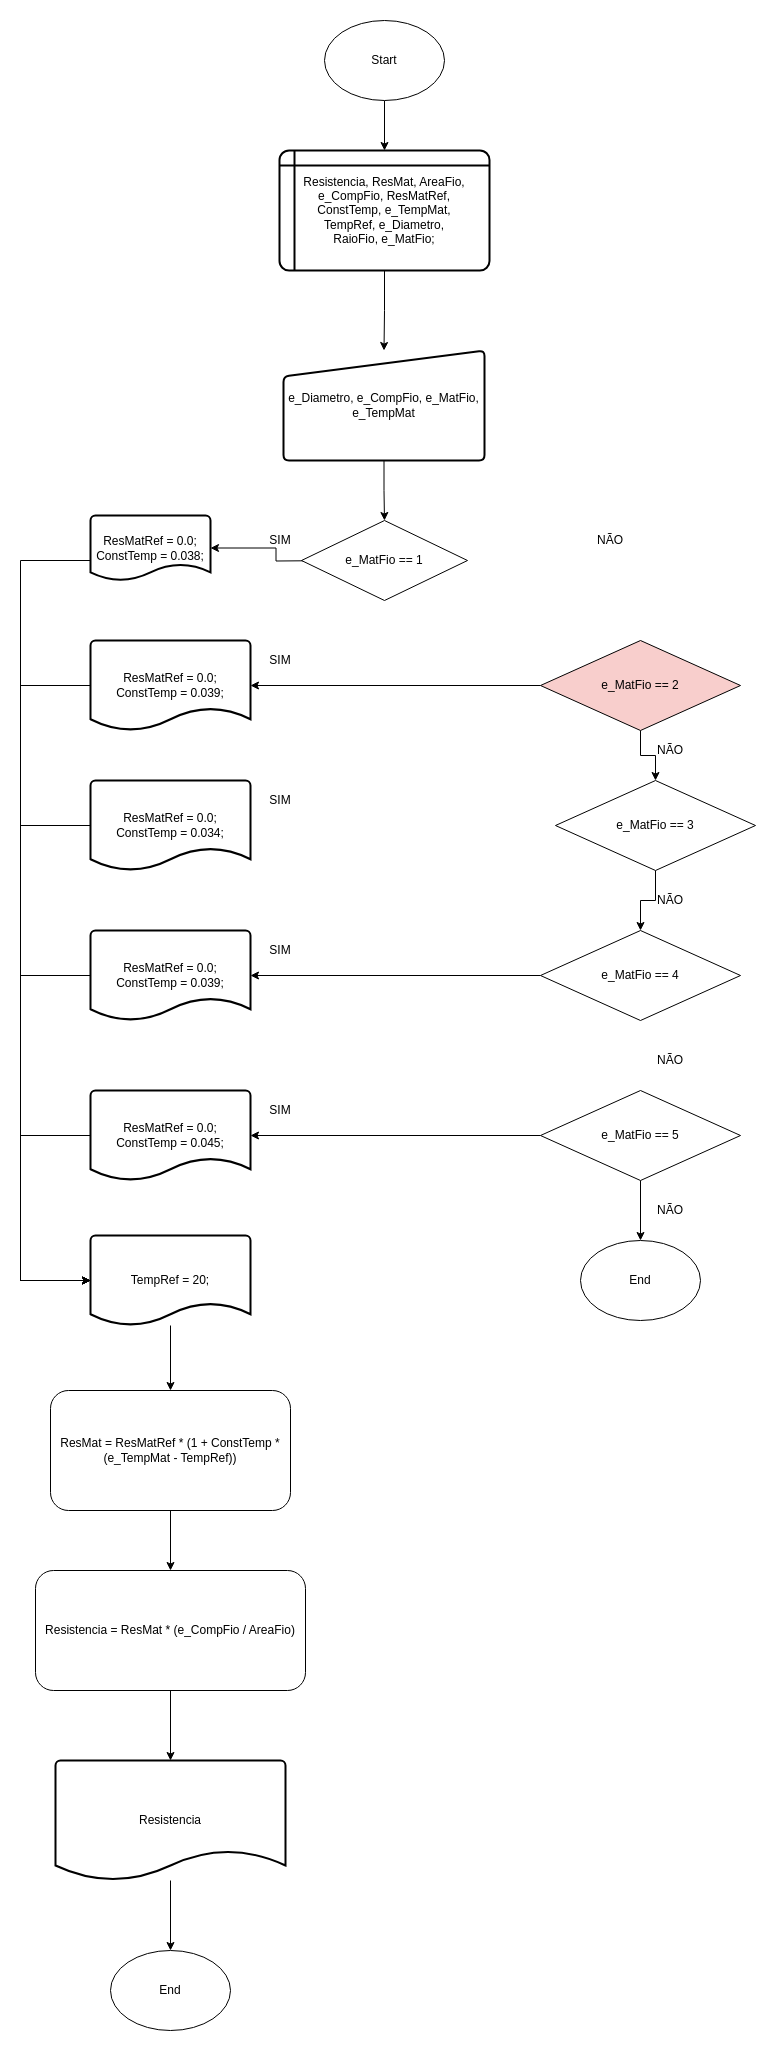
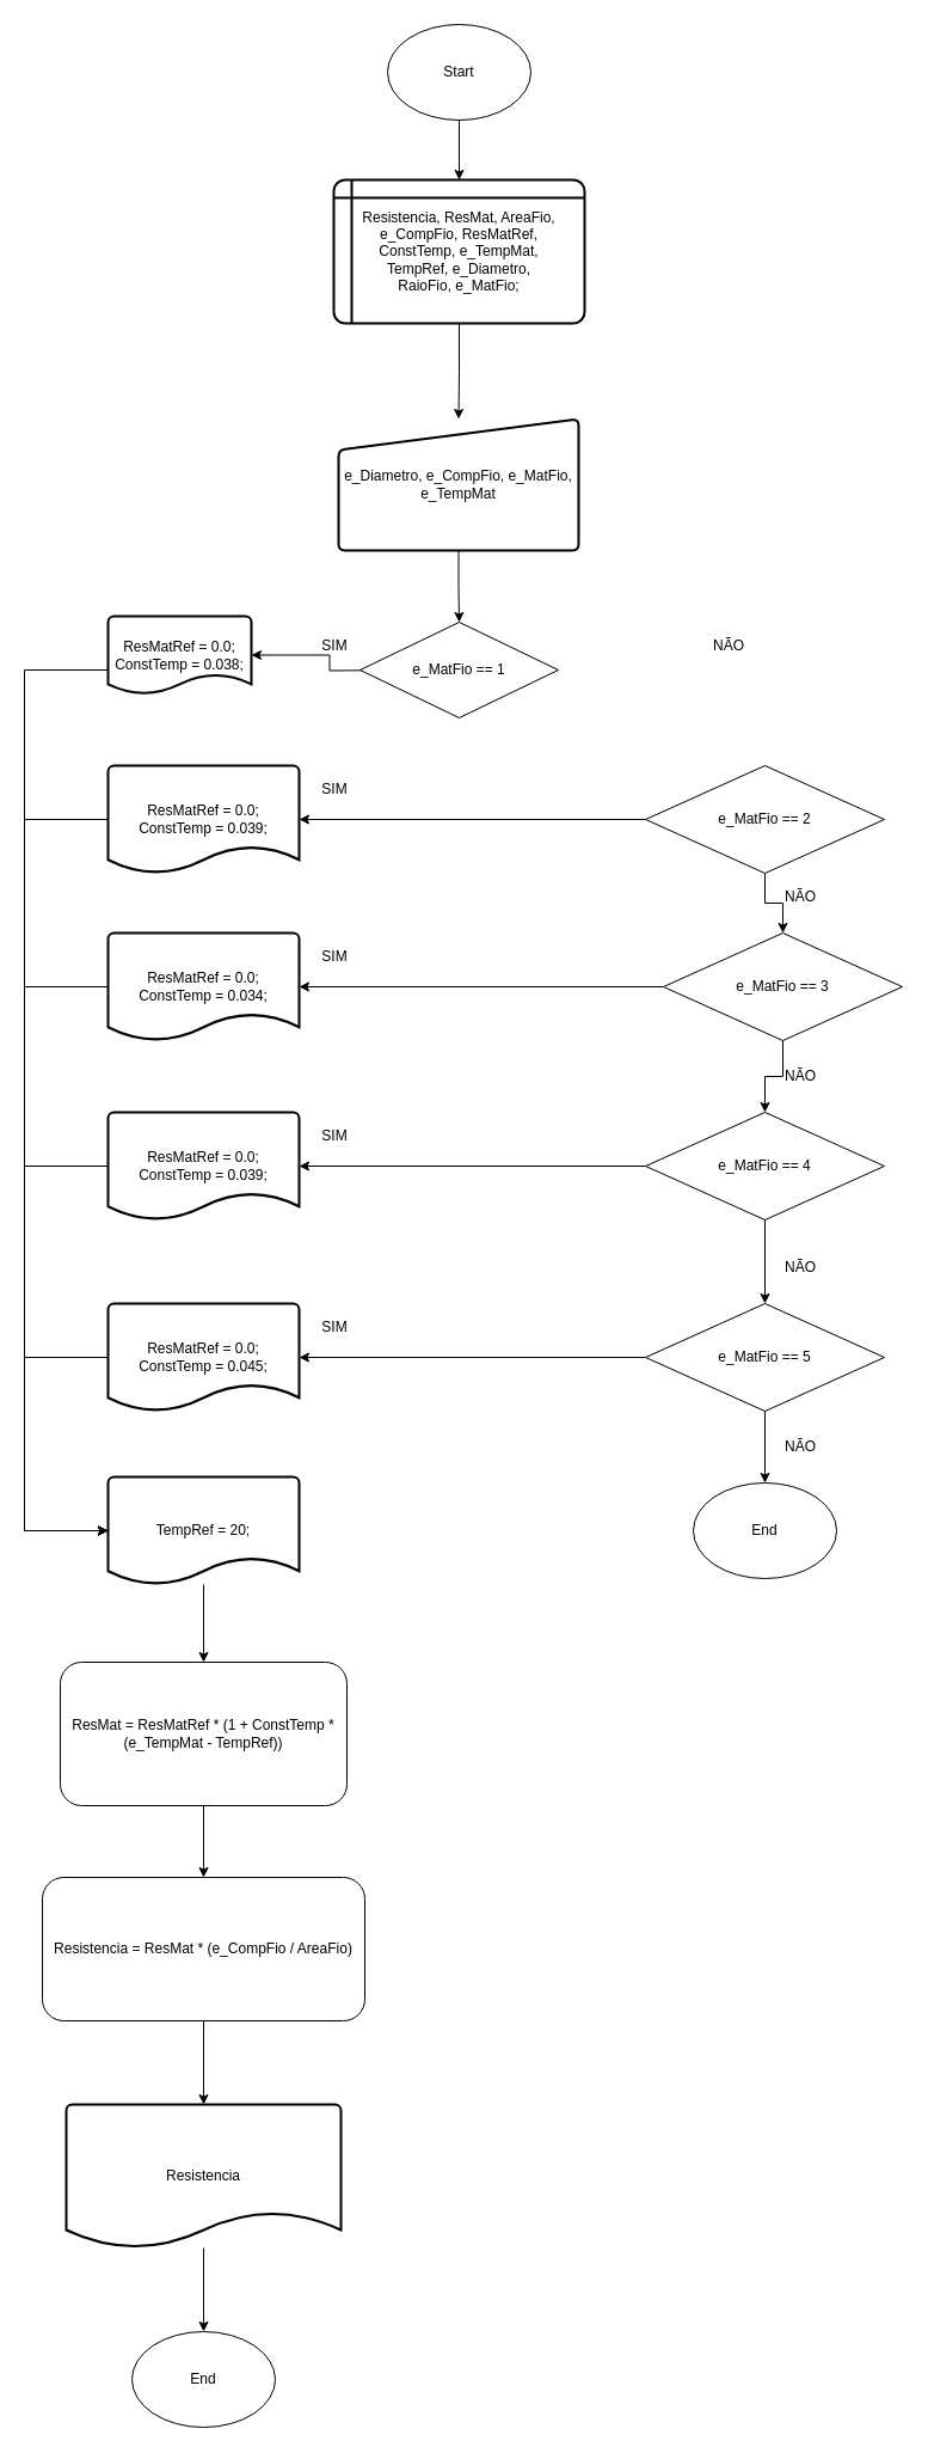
- <mxCell id="14" value="e_MatFio == 2" style="rhombus;whiteSpace=wrap;html=1;fillColor=#f8cecc;" vertex="1" parent="1"><mxGeometry x="540" y="640" width="200" height="90" as="geometry" /></mxCell>
+ <mxCell id="14" value="e_MatFio == 2" style="rhombus;whiteSpace=wrap;html=1;" vertex="1" parent="1"><mxGeometry x="540" y="640" width="200" height="90" as="geometry" /></mxCell>
+ <mxCell id="18" style="edgeStyle=orthogonalEdgeStyle;rounded=0;orthogonalLoop=1;jettySize=auto;html=1;entryX=1;entryY=0.5;entryDx=0;entryDy=0;entryPerimeter=0;" edge="1" parent="1" source="19" target="27"><mxGeometry relative="1" as="geometry" /></mxCell>
+ <mxCell id="20" value="" style="edgeStyle=orthogonalEdgeStyle;rounded=0;orthogonalLoop=1;jettySize=auto;html=1;" edge="1" parent="1" source="22" target="25"><mxGeometry relative="1" as="geometry" /></mxCell>
